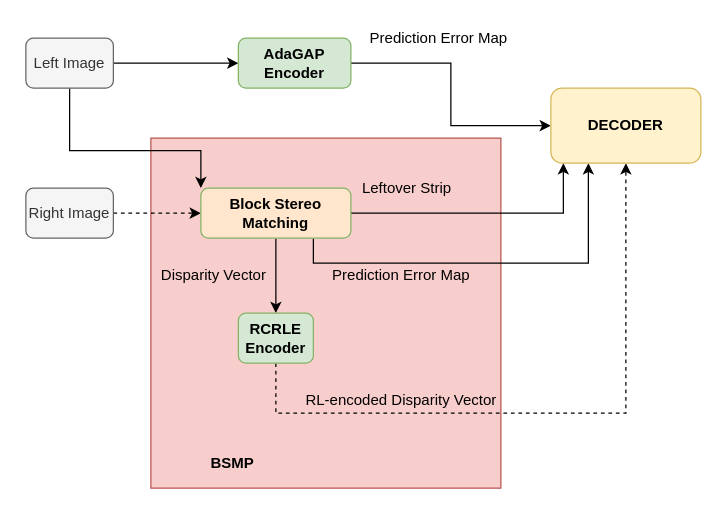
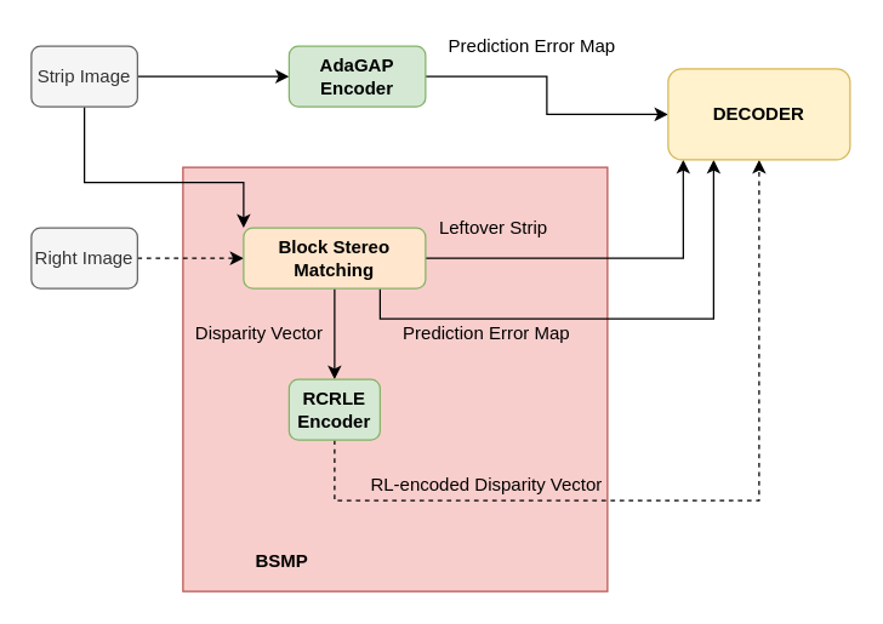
- <mxCell id="5" value="Left Image" style="rounded=1;whiteSpace=wrap;html=1;fontSize=12;glass=0;strokeWidth=1;shadow=0;fillColor=#f5f5f5;strokeColor=#666666;fontColor=#333333;" parent="1" vertex="1"><mxGeometry x="20" y="30" width="70" height="40" as="geometry" /></mxCell>
+ <mxCell id="5" value="Strip Image" style="rounded=1;whiteSpace=wrap;html=1;fontSize=12;glass=0;strokeWidth=1;shadow=0;fillColor=#f5f5f5;strokeColor=#666666;fontColor=#333333;" parent="1" vertex="1"><mxGeometry x="20" y="30" width="70" height="40" as="geometry" /></mxCell>
- <mxCell id="20" value="&lt;b&gt;DECODER&lt;/b&gt;" style="rounded=1;whiteSpace=wrap;html=1;fillColor=#fff2cc;strokeColor=#d6b656;" parent="1" vertex="1"><mxGeometry x="440" y="70" width="120" height="60" as="geometry" /></mxCell>
+ <mxCell id="20" value="&lt;b&gt;DECODER&lt;/b&gt;" style="rounded=1;whiteSpace=wrap;html=1;fillColor=#fff2cc;strokeColor=#d6b656;" parent="1" vertex="1"><mxGeometry x="440" y="45" width="120" height="60" as="geometry" /></mxCell>
